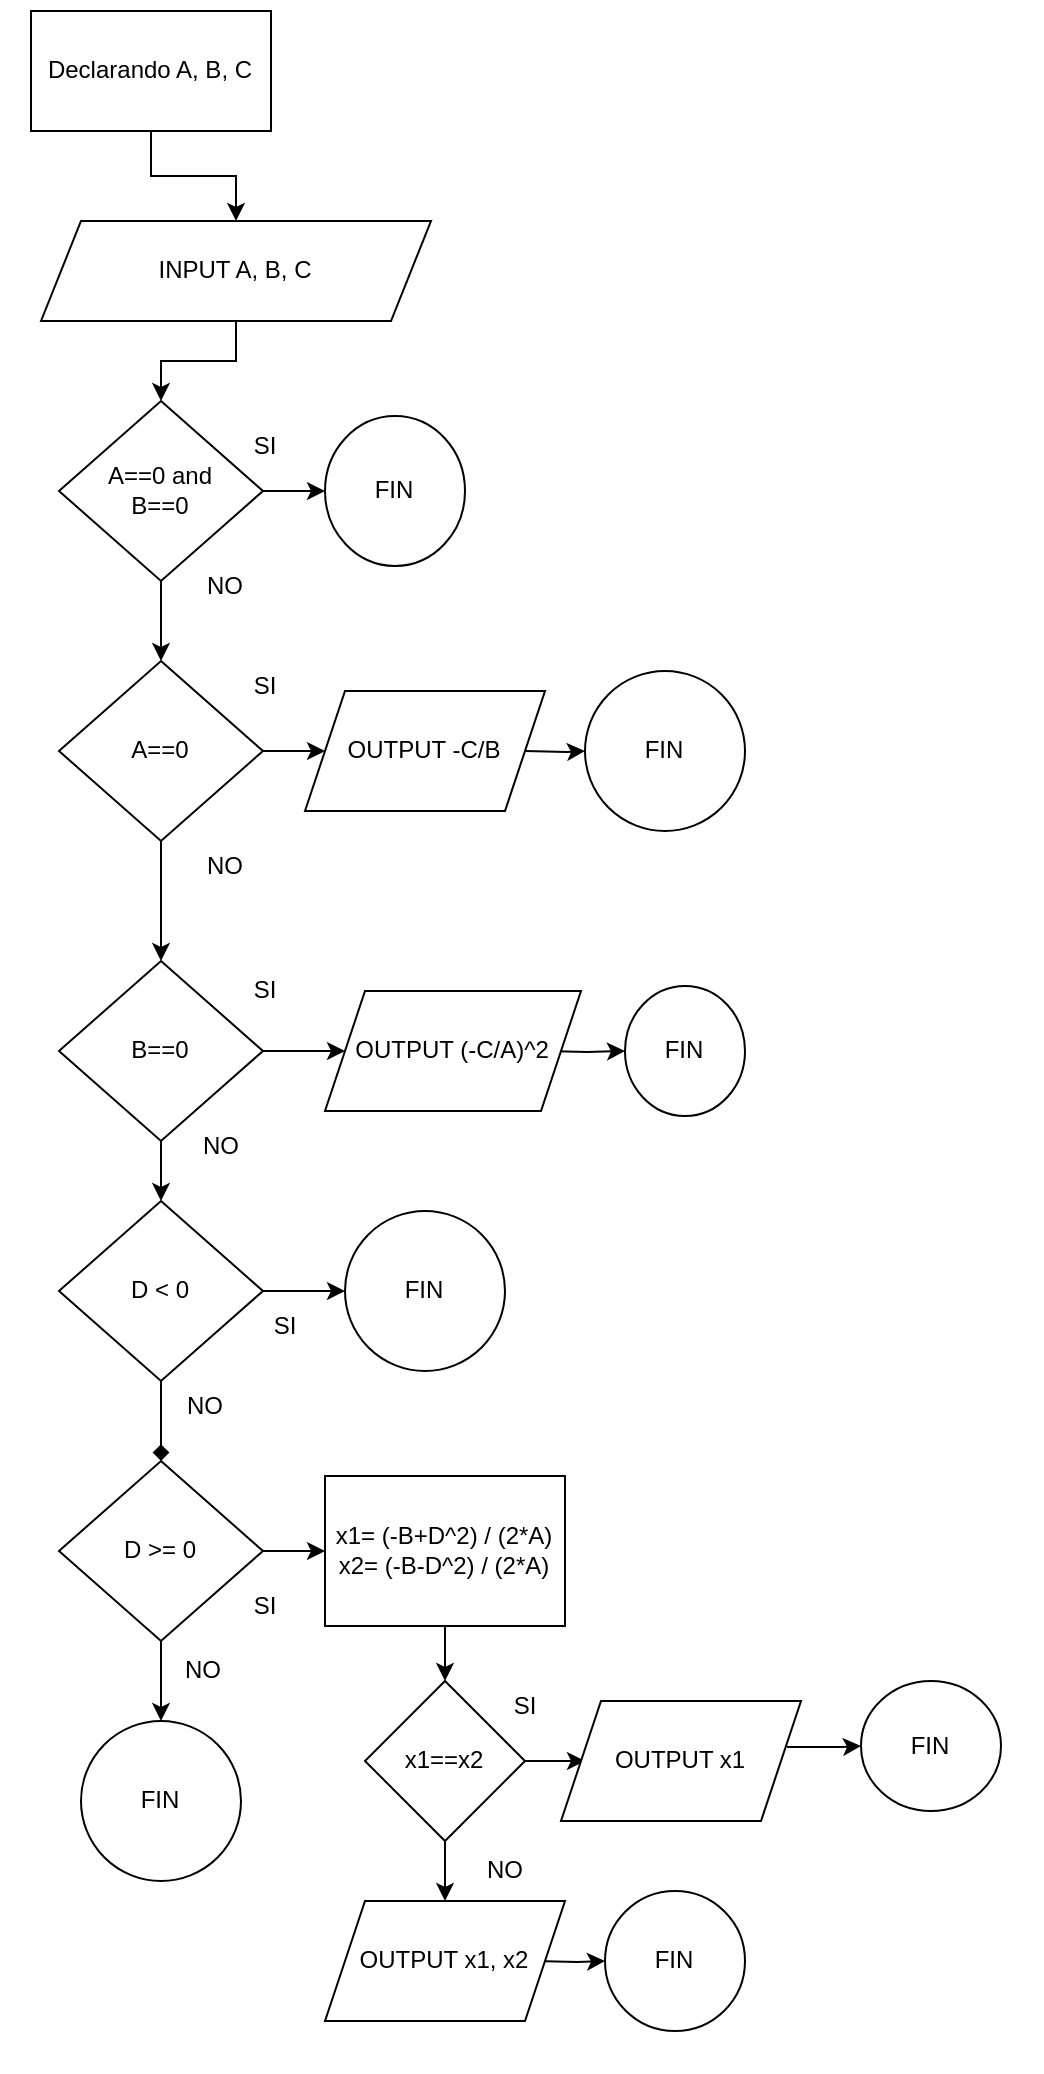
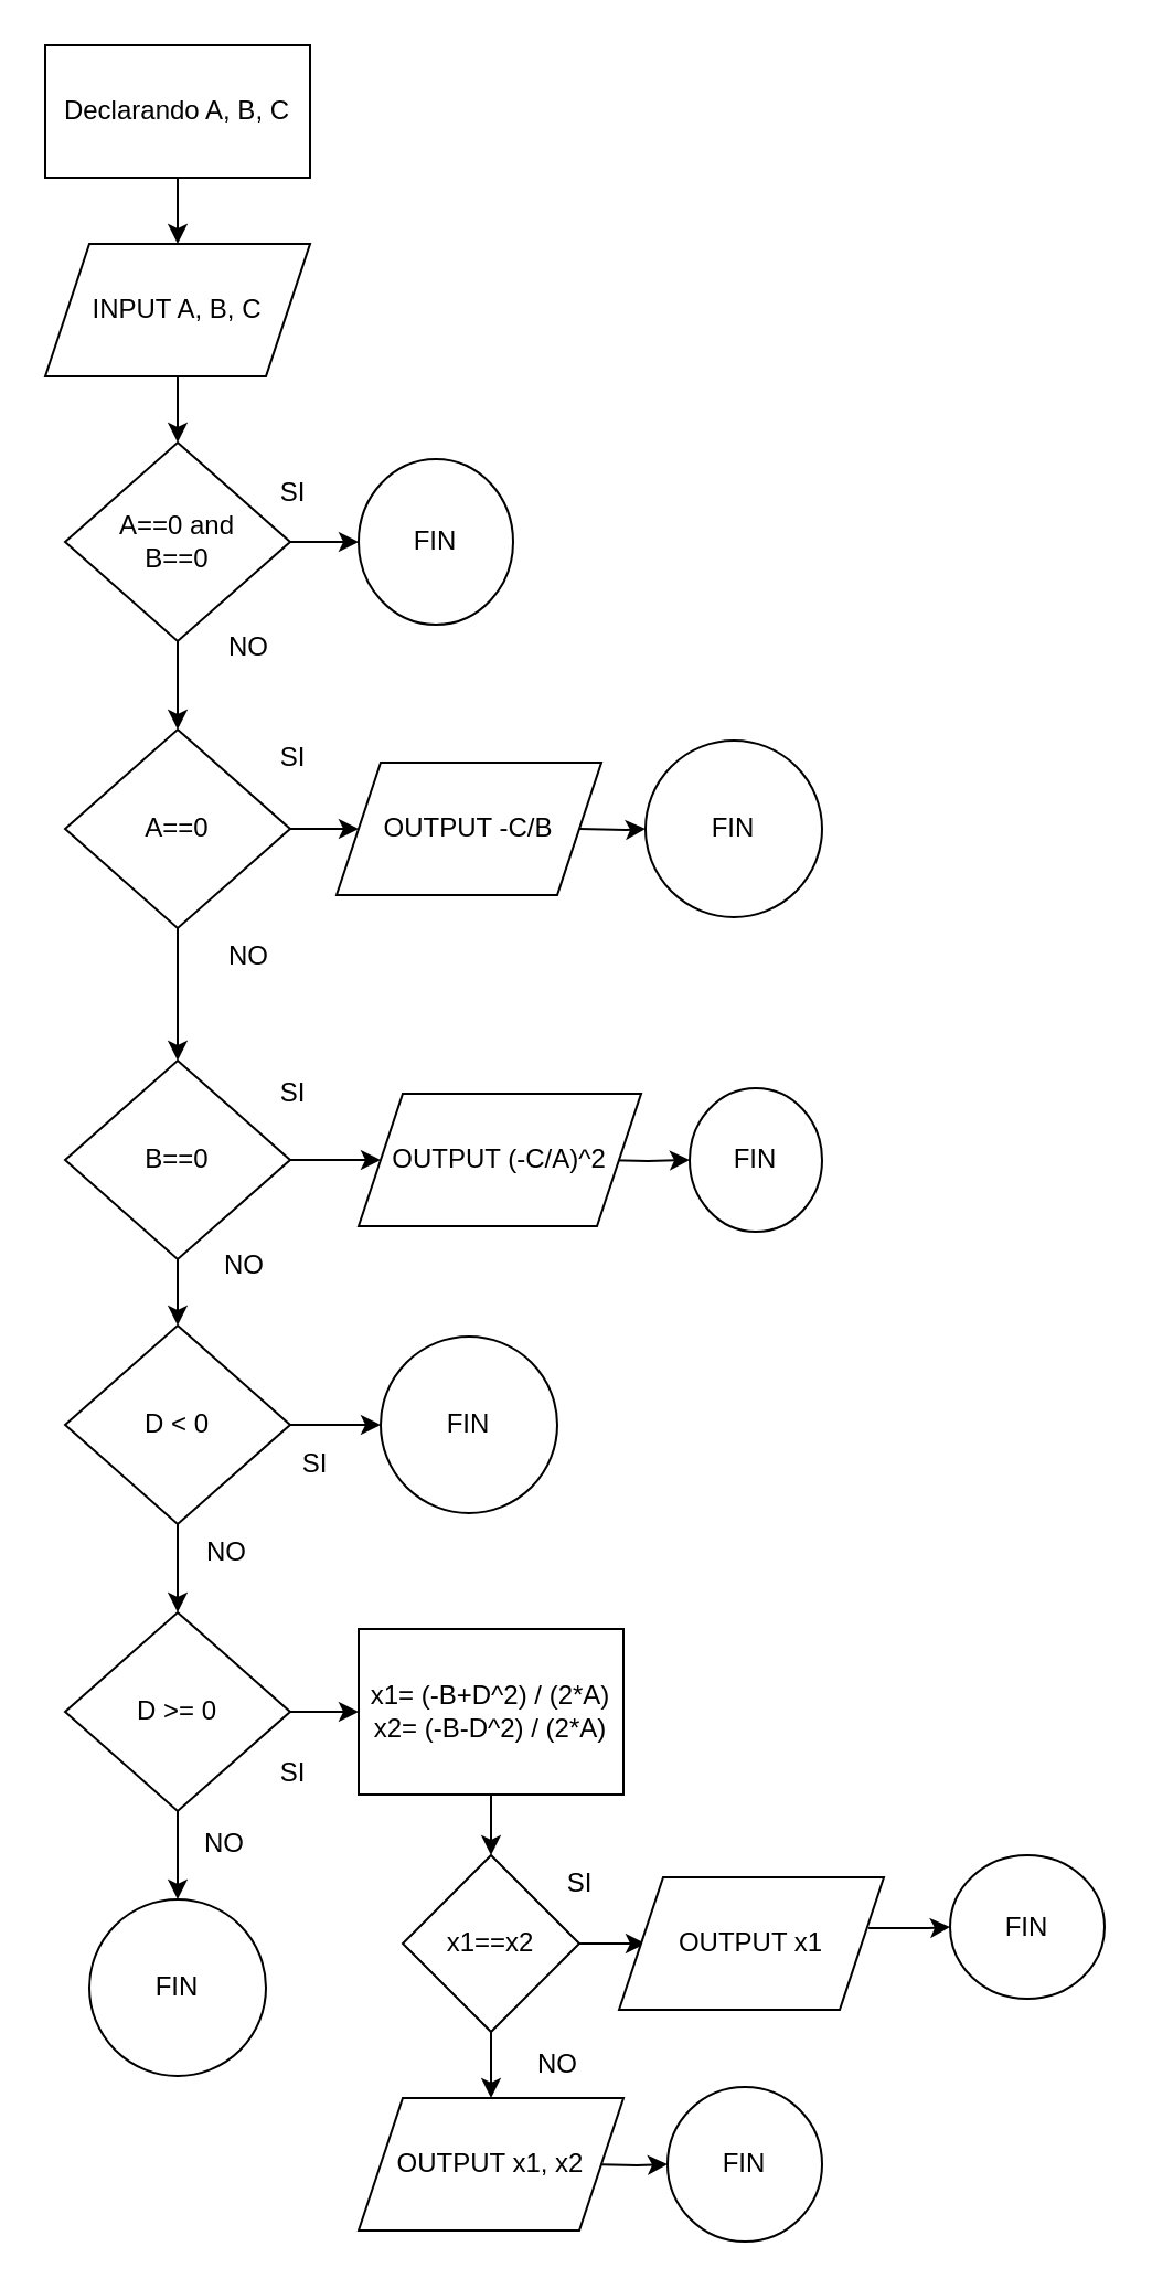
- <mxCell id="3" value="Declarando A, B, C" style="whiteSpace=wrap;html=1;" vertex="1" parent="1"><mxGeometry x="15" y="5" width="120" height="60" as="geometry" /></mxCell>
+ <mxCell id="3" value="Declarando A, B, C" style="whiteSpace=wrap;html=1;" vertex="1" parent="1"><mxGeometry x="20" y="20" width="120" height="60" as="geometry" /></mxCell>
- <mxCell id="5" value="INPUT A, B, C" style="shape=parallelogram;perimeter=parallelogramPerimeter;whiteSpace=wrap;html=1;fixedSize=1;" vertex="1" parent="1"><mxGeometry x="20" y="110" width="195" height="50" as="geometry" /></mxCell>
+ <mxCell id="5" value="INPUT A, B, C" style="shape=parallelogram;perimeter=parallelogramPerimeter;whiteSpace=wrap;html=1;fixedSize=1;" vertex="1" parent="1"><mxGeometry x="20" y="110" width="120" height="60" as="geometry" /></mxCell>
- <mxCell id="23" value="" style="edgeStyle=orthogonalEdgeStyle;rounded=0;orthogonalLoop=1;jettySize=auto;html=1;endArrow=diamond;" edge="1" parent="1" source="24" target="28"><mxGeometry relative="1" as="geometry" /></mxCell>
+ <mxCell id="23" value="" style="edgeStyle=orthogonalEdgeStyle;rounded=0;orthogonalLoop=1;jettySize=auto;html=1;" edge="1" parent="1" source="24" target="28"><mxGeometry relative="1" as="geometry" /></mxCell>
